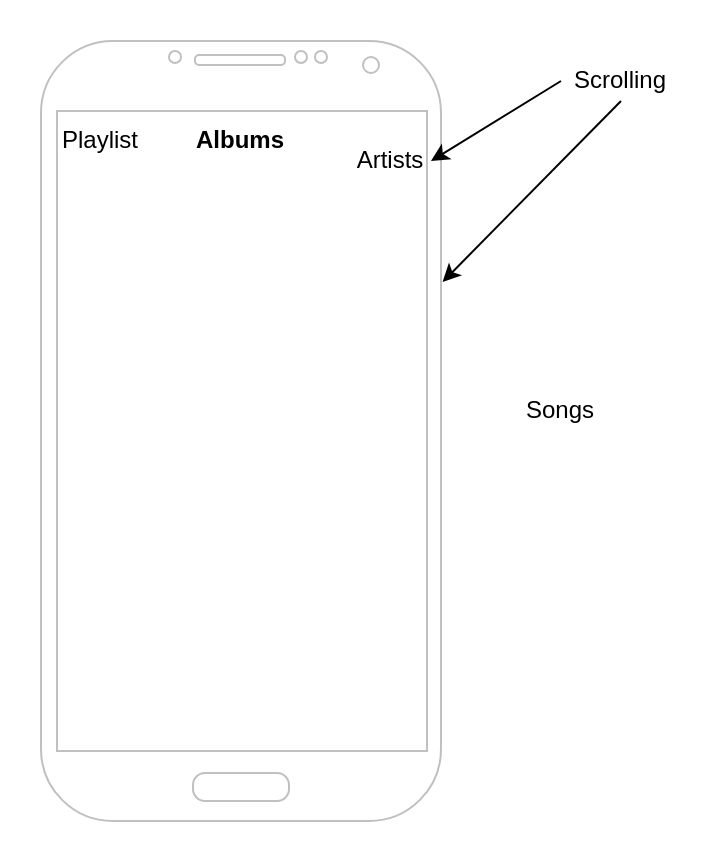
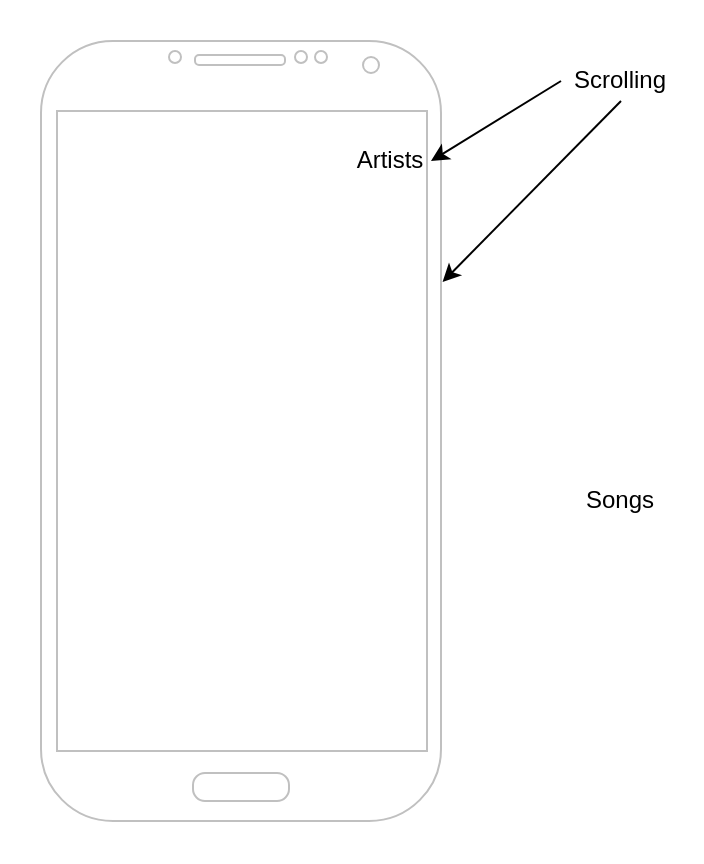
- <mxCell id="6" value="Playlist" style="text;html=1;strokeColor=none;fillColor=none;align=center;verticalAlign=middle;whiteSpace=wrap;rounded=0;" vertex="1" parent="1"><mxGeometry x="30" y="60" width="40" height="20" as="geometry" /></mxCell>
- <mxCell id="7" value="&lt;b&gt;Albums&lt;/b&gt;" style="text;html=1;strokeColor=none;fillColor=none;align=center;verticalAlign=middle;whiteSpace=wrap;rounded=0;" vertex="1" parent="1"><mxGeometry x="100" y="60" width="40" height="20" as="geometry" /></mxCell>
- <mxCell id="14" value="Songs" style="text;html=1;strokeColor=none;fillColor=none;align=center;verticalAlign=middle;whiteSpace=wrap;rounded=0;opacity=25;" vertex="1" parent="1"><mxGeometry x="260" y="195" width="40" height="20" as="geometry" /></mxCell>
+ <mxCell id="14" value="Songs" style="text;html=1;strokeColor=none;fillColor=none;align=center;verticalAlign=middle;whiteSpace=wrap;rounded=0;opacity=25;" vertex="1" parent="1"><mxGeometry x="290" y="240" width="40" height="20" as="geometry" /></mxCell>
